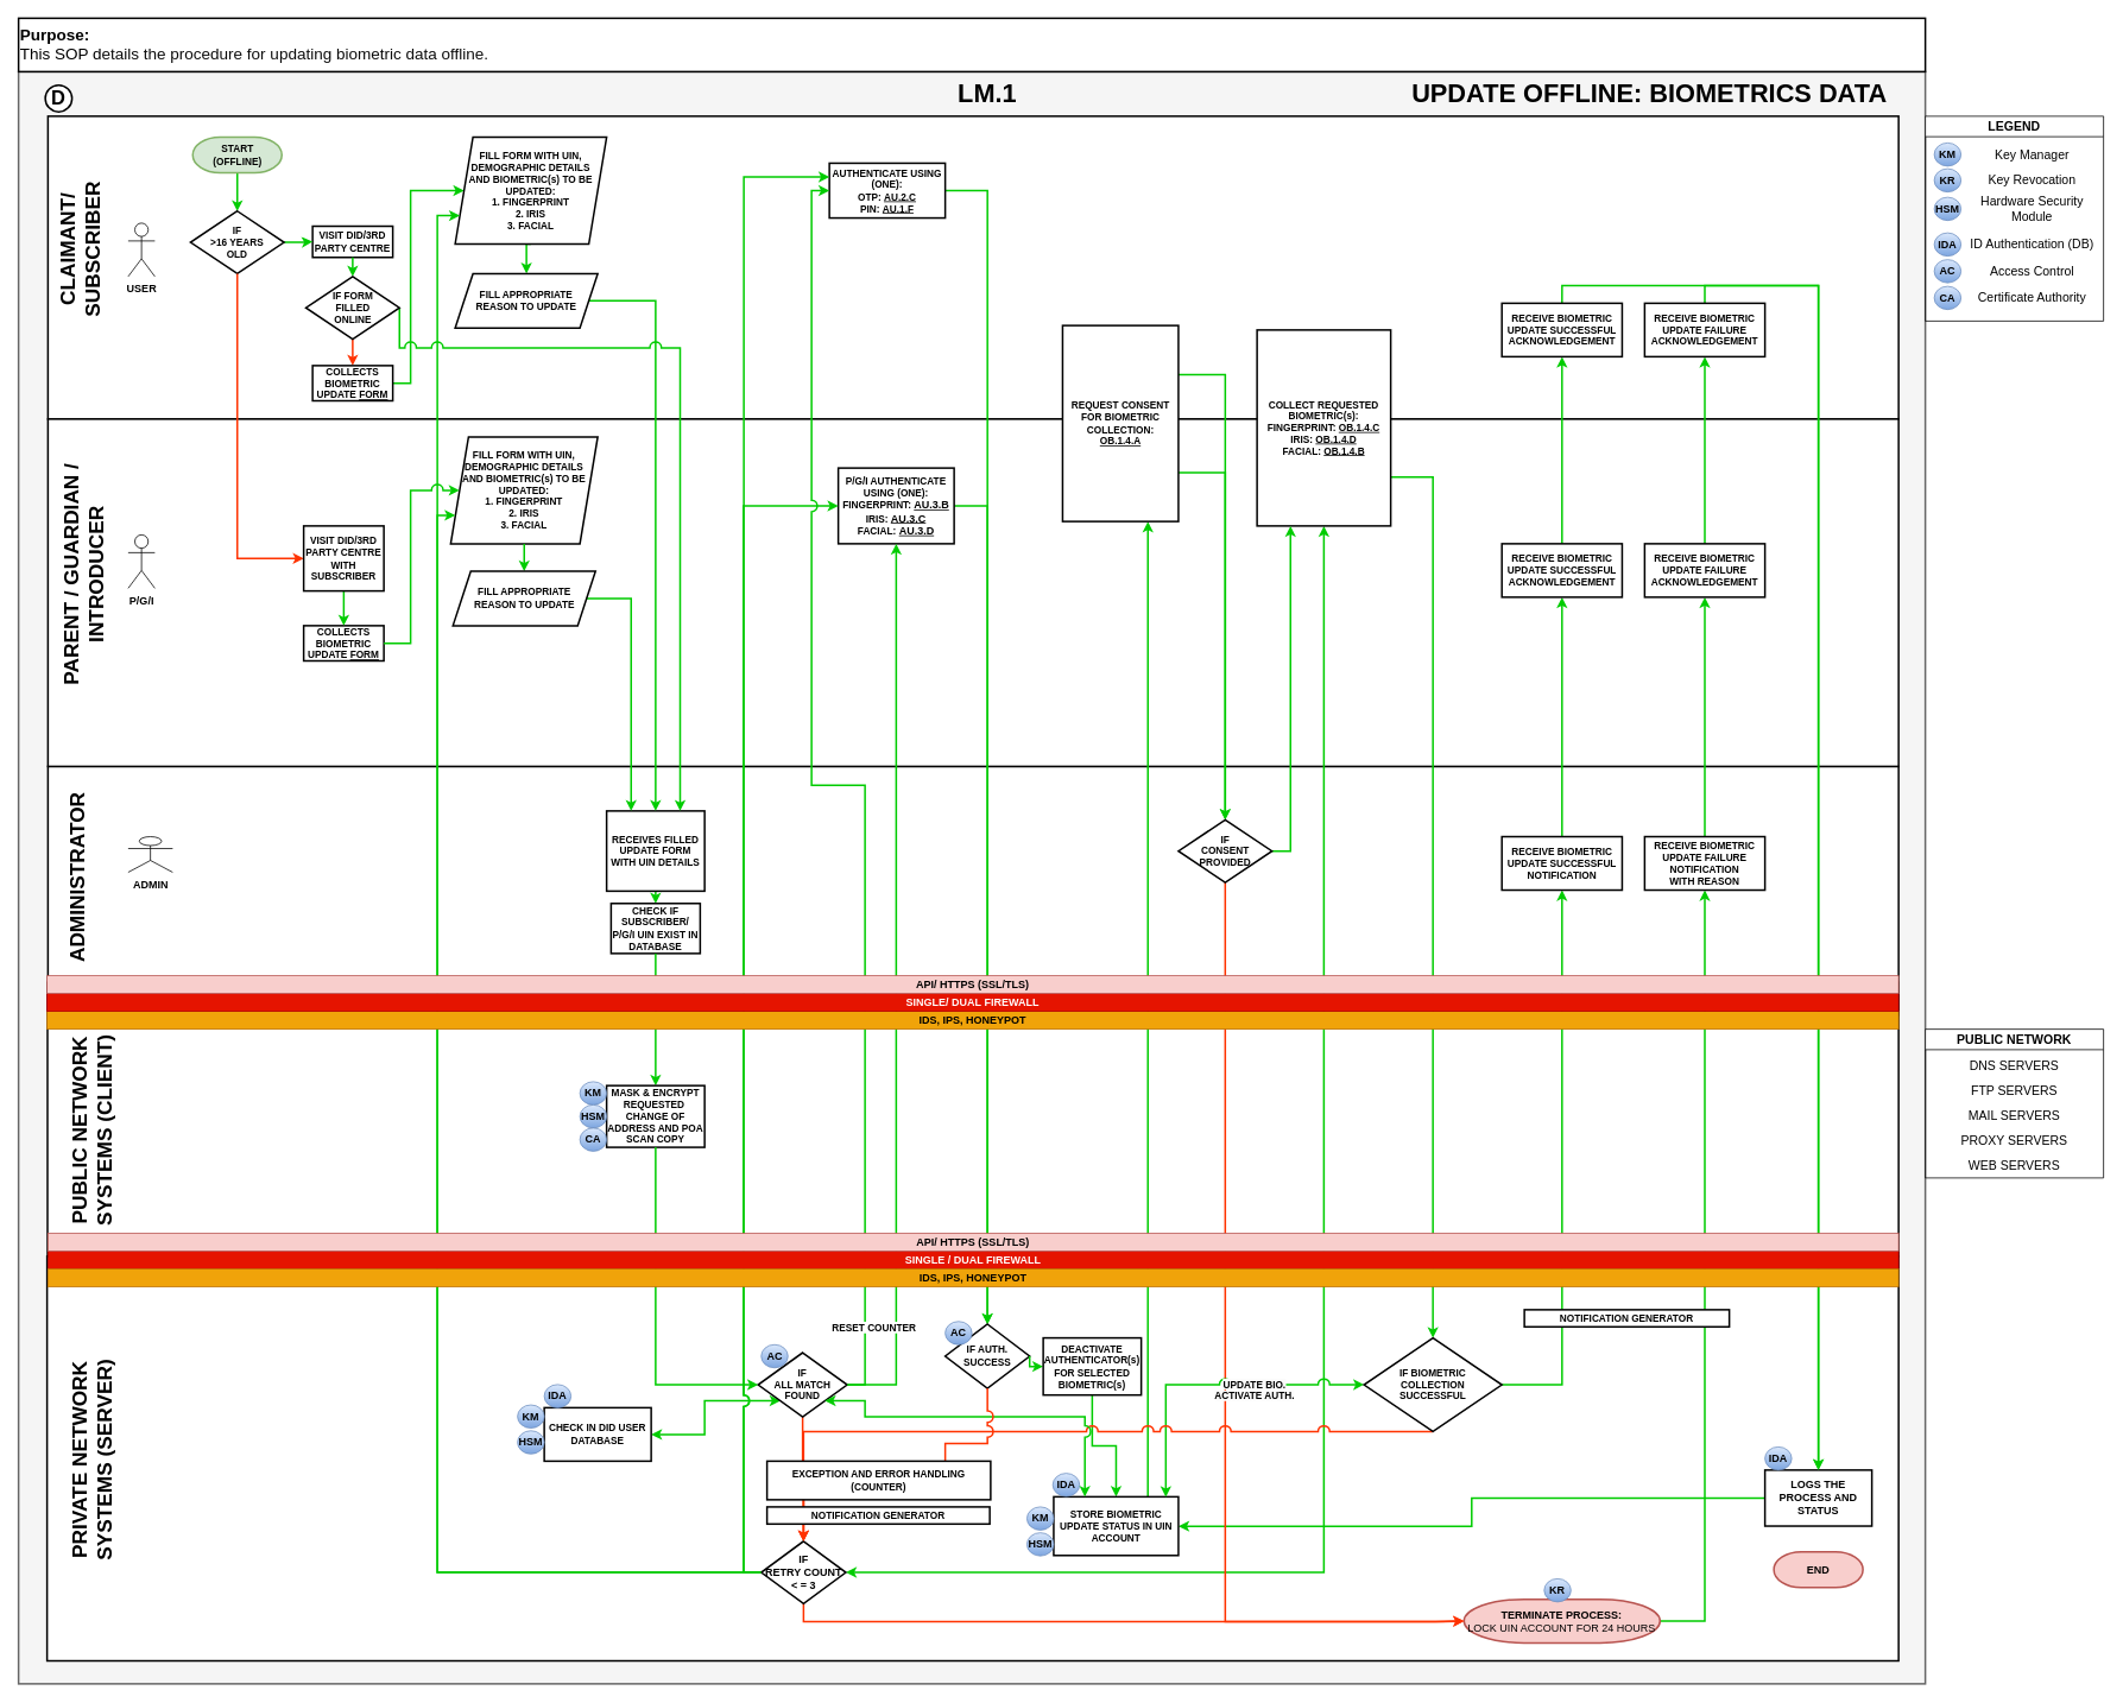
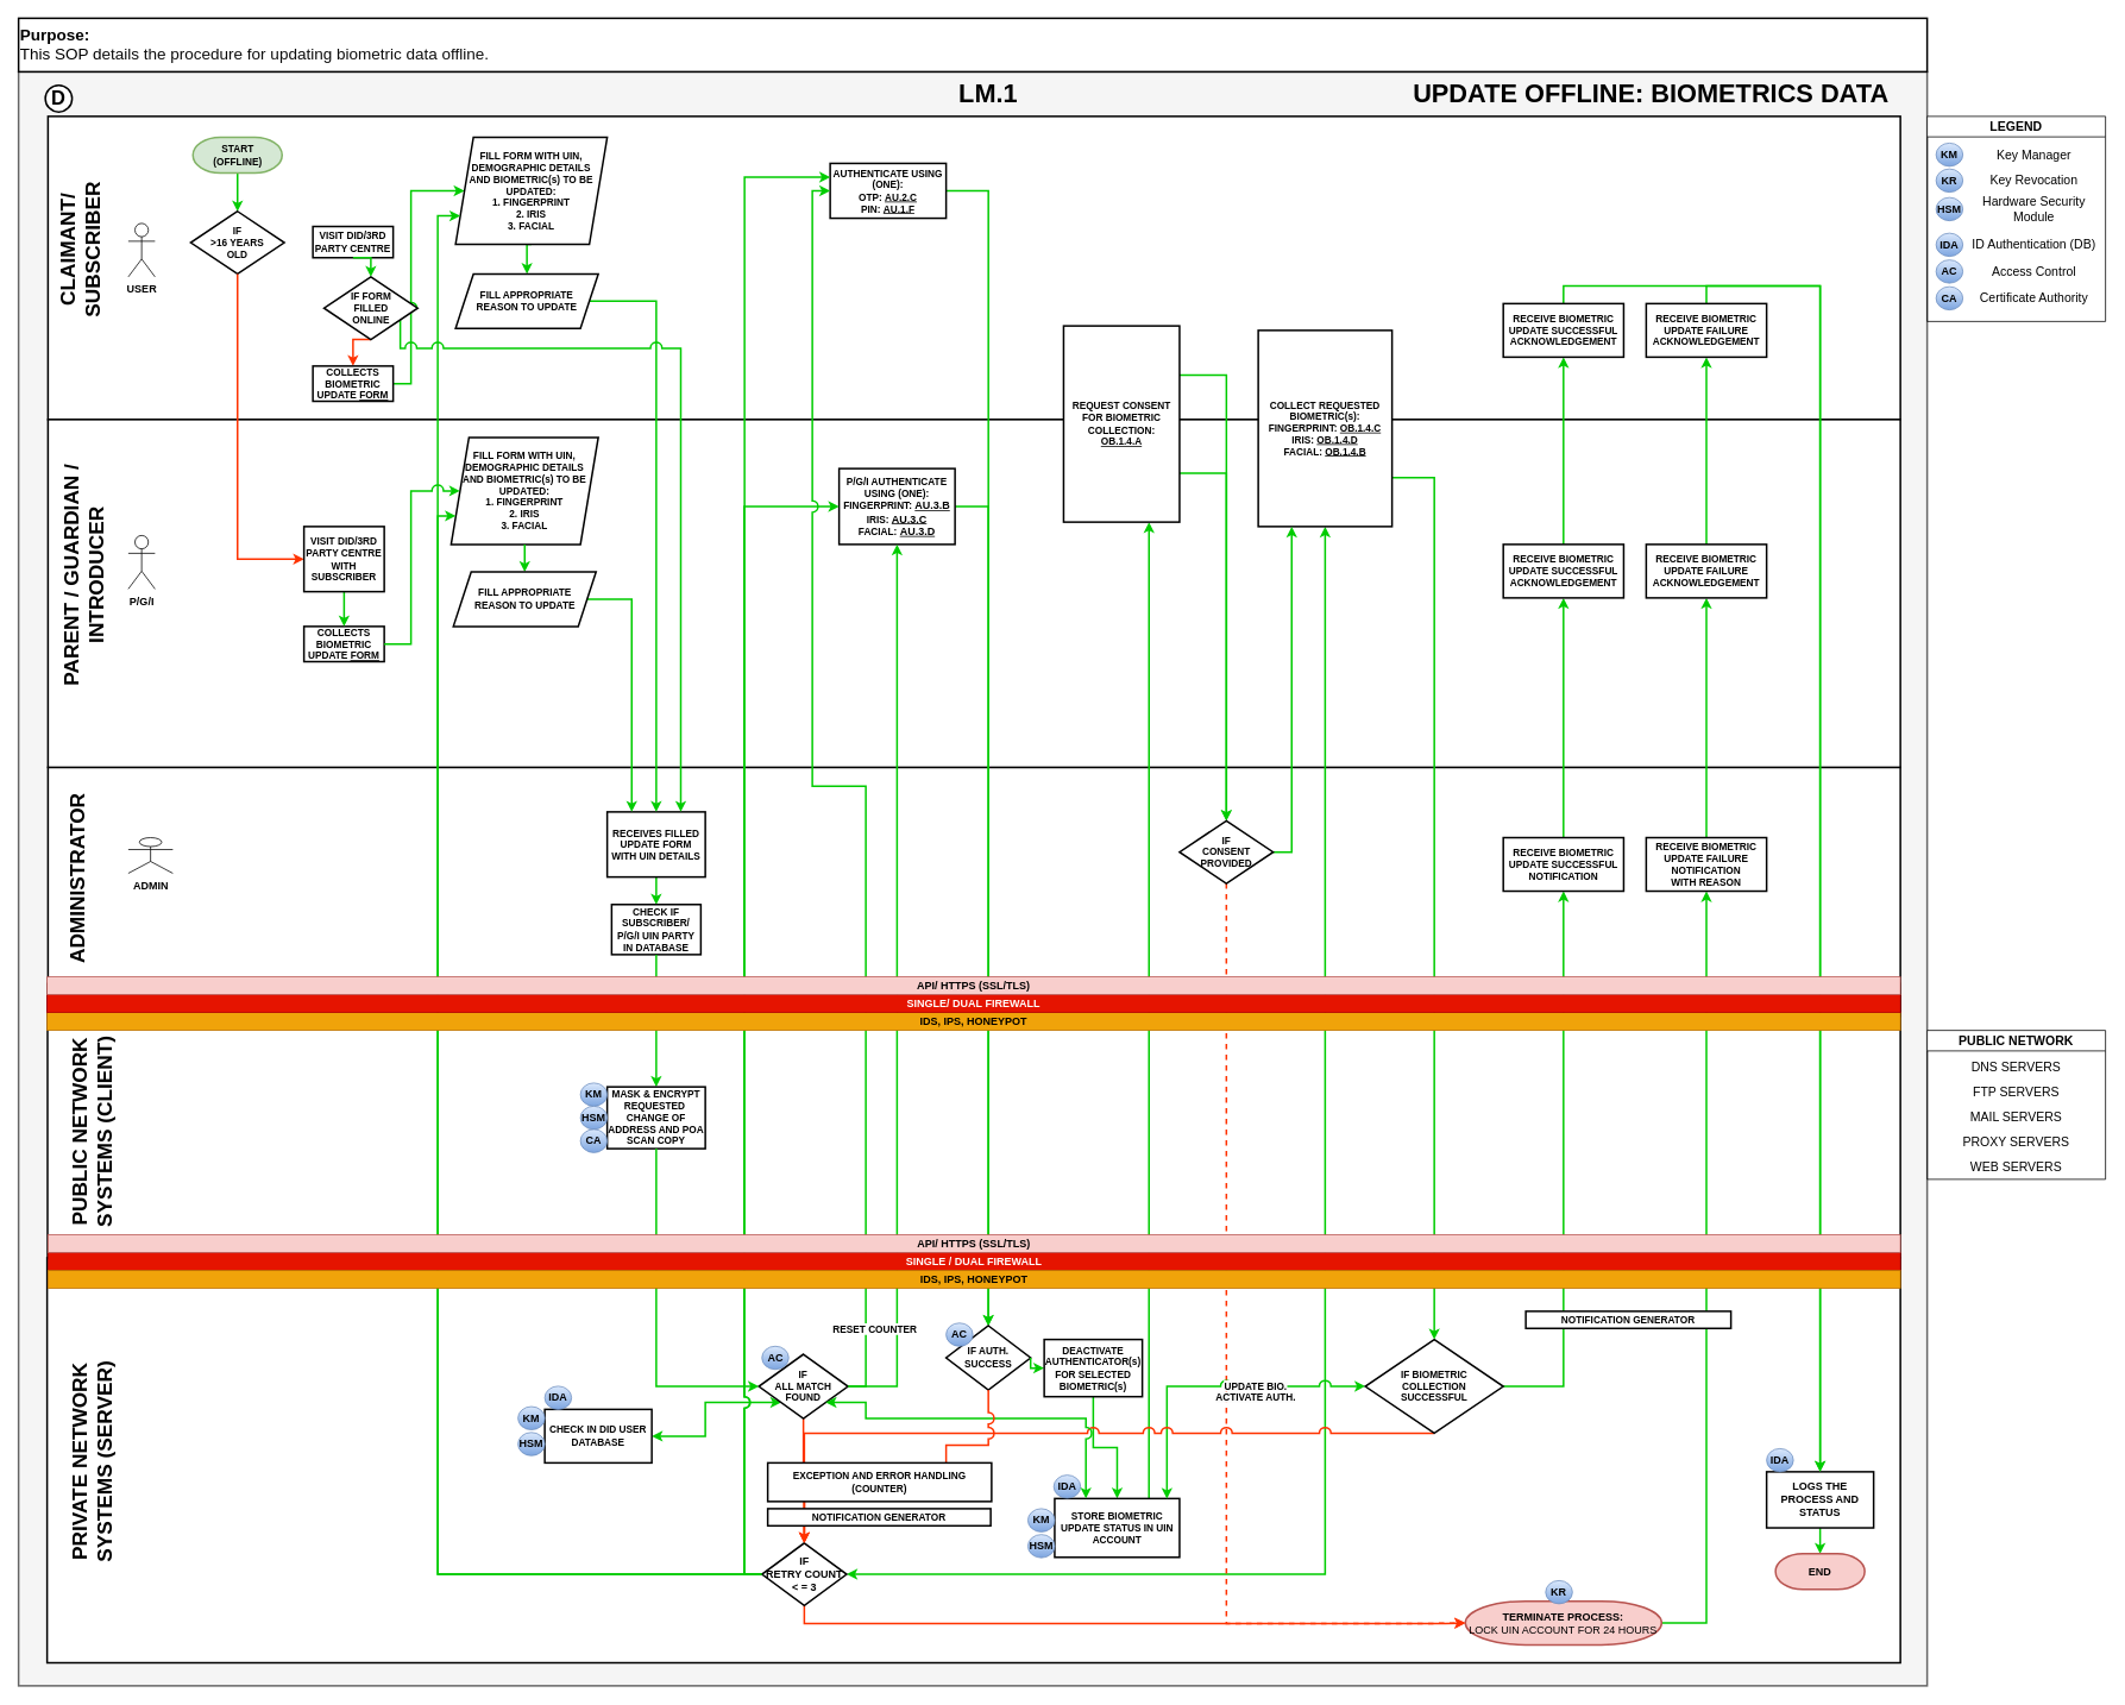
- <mxCell id="50" value="" style="edgeStyle=orthogonalEdgeStyle;rounded=0;orthogonalLoop=1;jettySize=auto;html=1;strokeColor=#00CC00;fillColor=default;strokeWidth=2;fontStyle=1;" parent="1" source="51" target="45" edge="1"><mxGeometry relative="1" as="geometry" /></mxCell>
- <mxCell id="113" value="IF FORM&lt;br&gt;FILLED &lt;br&gt;ONLINE" style="rounded=0;whiteSpace=wrap;html=1;fontStyle=1;strokeWidth=2;fontSize=11;shape=rhombus;perimeter=rhombusPerimeter;" parent="1" vertex="1"><mxGeometry x="342.5" y="310" width="105" height="70.19" as="geometry" /></mxCell>
+ <mxCell id="113" value="IF FORM&lt;br&gt;FILLED &lt;br&gt;ONLINE" style="rounded=0;whiteSpace=wrap;html=1;fontStyle=1;strokeWidth=2;fontSize=11;shape=rhombus;perimeter=rhombusPerimeter;" parent="1" vertex="1"><mxGeometry x="362.5" y="310" width="105" height="70.19" as="geometry" /></mxCell>
- <mxCell id="64" value="RECEIVES FILLED UPDATE FORM WITH UIN DETAILS" style="rounded=0;whiteSpace=wrap;html=1;fontStyle=1;strokeWidth=2;fontSize=11;" parent="1" vertex="1"><mxGeometry x="680" y="910" width="110" height="90" as="geometry" /></mxCell>
+ <mxCell id="64" value="RECEIVES FILLED UPDATE FORM WITH UIN DETAILS" style="rounded=0;whiteSpace=wrap;html=1;fontStyle=1;strokeWidth=2;fontSize=11;" parent="1" vertex="1"><mxGeometry x="680" y="910" width="110" height="73" as="geometry" /></mxCell>
- <mxCell id="65" value="CHECK IF SUBSCRIBER/ P/G/I UIN EXIST IN DATABASE" style="rounded=0;whiteSpace=wrap;html=1;fontSize=11;fontStyle=1;strokeWidth=2;" parent="1" vertex="1"><mxGeometry x="685" y="1013.86" width="100" height="56.14" as="geometry" /></mxCell>
+ <mxCell id="65" value="CHECK IF SUBSCRIBER/ P/G/I UIN PARTY IN DATABASE" style="rounded=0;whiteSpace=wrap;html=1;fontSize=11;fontStyle=1;strokeWidth=2;" parent="1" vertex="1"><mxGeometry x="685" y="1013.86" width="100" height="56.14" as="geometry" /></mxCell>
- <mxCell id="105" style="edgeStyle=orthogonalEdgeStyle;rounded=0;orthogonalLoop=1;jettySize=auto;html=1;exitX=0.5;exitY=1;exitDx=0;exitDy=0;strokeColor=#FF3300;fillColor=default;strokeWidth=2;fontStyle=1;entryX=0;entryY=0.5;entryDx=0;entryDy=0;entryPerimeter=0;" parent="1" source="106" target="42" edge="1"><mxGeometry relative="1" as="geometry"><mxPoint x="1902" y="1820" as="targetPoint" /><Array as="points"><mxPoint x="1374" y="1820" /><mxPoint x="1610" y="1820" /></Array></mxGeometry></mxCell>
+ <mxCell id="105" style="edgeStyle=orthogonalEdgeStyle;rounded=0;orthogonalLoop=1;jettySize=auto;html=1;exitX=0.5;exitY=1;exitDx=0;exitDy=0;strokeColor=#FF3300;fillColor=default;strokeWidth=2;fontStyle=1;entryX=0;entryY=0.5;entryDx=0;entryDy=0;entryPerimeter=0;dashed=1;" parent="1" source="106" target="42" edge="1"><mxGeometry relative="1" as="geometry"><mxPoint x="1902" y="1820" as="targetPoint" /><Array as="points"><mxPoint x="1374" y="1820" /><mxPoint x="1610" y="1820" /></Array></mxGeometry></mxCell>
- <mxCell id="29" value="" style="edgeStyle=orthogonalEdgeStyle;rounded=0;orthogonalLoop=1;jettySize=auto;html=1;strokeColor=#00CC00;fontStyle=1;strokeWidth=2;" parent="1" source="30" target="93" edge="1"><mxGeometry relative="1" as="geometry" /></mxCell>
+ <mxCell id="29" value="" style="edgeStyle=orthogonalEdgeStyle;rounded=0;orthogonalLoop=1;jettySize=auto;html=1;strokeColor=#00CC00;fontStyle=1;strokeWidth=2;" parent="1" source="30" target="31" edge="1"><mxGeometry relative="1" as="geometry" /></mxCell>
